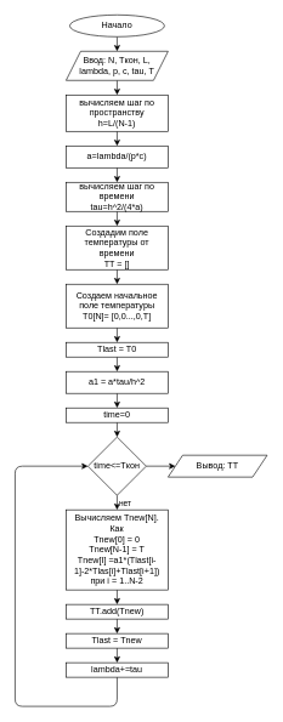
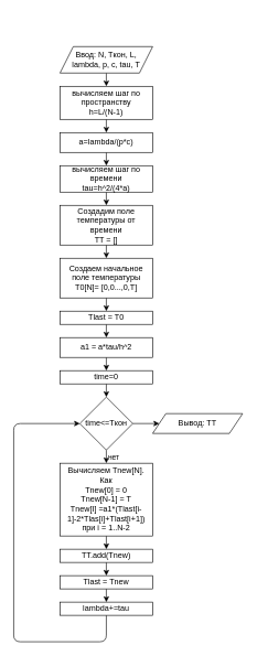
- <mxCell id="3" value="Начало" style="ellipse;whiteSpace=wrap;html=1;" vertex="1" parent="1"><mxGeometry x="95" y="20" width="130" height="30" as="geometry" /></mxCell>
- <mxCell id="2" style="edgeStyle=none;html=1;" edge="1" parent="1" source="3" target="5"><mxGeometry relative="1" as="geometry" /></mxCell>
